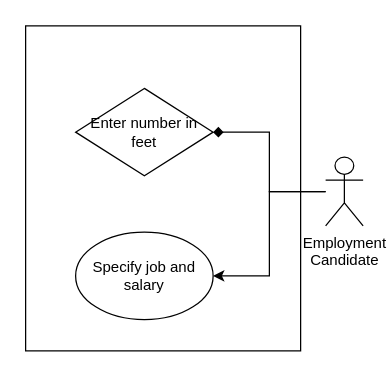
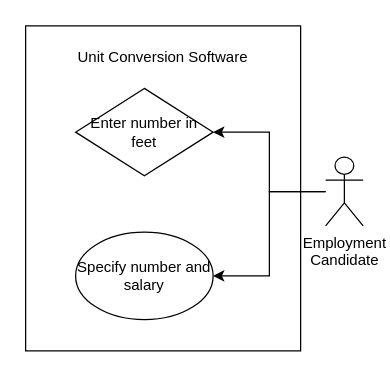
+ <mxCell id="8" value="Unit Conversion Software" style="text;html=1;align=center;verticalAlign=middle;whiteSpace=wrap;rounded=0;" parent="1" vertex="1"><mxGeometry x="20" y="30" width="220" height="30" as="geometry" /></mxCell>
- <mxCell id="3" style="edgeStyle=orthogonalEdgeStyle;rounded=0;orthogonalLoop=1;jettySize=auto;html=1;entryX=1;entryY=0.5;entryDx=0;entryDy=0;endArrow=diamond;" parent="1" source="5" target="6" edge="1"><mxGeometry relative="1" as="geometry" /></mxCell>
+ <mxCell id="3" style="edgeStyle=orthogonalEdgeStyle;rounded=0;orthogonalLoop=1;jettySize=auto;html=1;entryX=1;entryY=0.5;entryDx=0;entryDy=0;" parent="1" source="5" target="6" edge="1"><mxGeometry relative="1" as="geometry" /></mxCell>
- <mxCell id="7" value="Specify job and salary" style="ellipse;whiteSpace=wrap;html=1;" parent="1" vertex="1"><mxGeometry x="60" y="185" width="110" height="70" as="geometry" /></mxCell>
+ <mxCell id="7" value="Specify number and salary" style="ellipse;whiteSpace=wrap;html=1;" parent="1" vertex="1"><mxGeometry x="60" y="185" width="110" height="70" as="geometry" /></mxCell>
